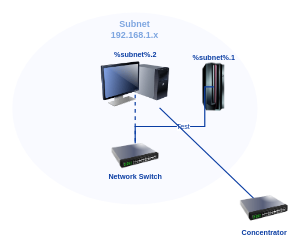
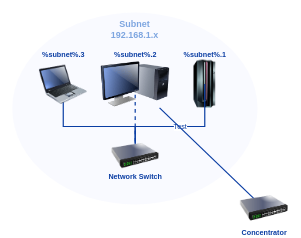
+ <mxCell id="6" value="%subnet%.3" style="image;html=1;image=img/lib/clip_art/computers/Laptop_128x128.png;fontFamily=Helvetica;fontSize=12;fontColor=#0A3DA3;align=center;strokeWidth=2;fillColor=#EDF5FF;fontStyle=1;verticalAlign=bottom;strokeColor=none;labelBackgroundColor=none;labelBorderColor=none;labelPosition=center;verticalLabelPosition=top;" parent="2" vertex="1"><mxGeometry x="45" y="80" width="80" height="80" as="geometry" /></mxCell>
- <mxCell id="8" value="%subnet%.1" style="image;html=1;image=img/lib/clip_art/computers/Mainframe_128x128.png;strokeColor=none;strokeWidth=2;fillColor=#EDF5FF;fontSize=12;fontColor=#0A3DA3;labelBackgroundColor=none;fontStyle=1;labelBorderColor=none;labelPosition=center;verticalLabelPosition=top;align=center;verticalAlign=bottom;" parent="2" vertex="1"><mxGeometry x="296" y="84" width="80" height="80" as="geometry" /></mxCell>
+ <mxCell id="8" value="%subnet%.1" style="image;html=1;image=img/lib/clip_art/computers/Mainframe_128x128.png;strokeColor=none;strokeWidth=2;fillColor=#EDF5FF;fontSize=12;fontColor=#0A3DA3;labelBackgroundColor=none;fontStyle=1;labelBorderColor=none;labelPosition=center;verticalLabelPosition=top;align=center;verticalAlign=bottom;" parent="2" vertex="1"><mxGeometry x="281" y="79" width="80" height="80" as="geometry" /></mxCell>
+ <mxCell id="4" style="edgeStyle=orthogonalEdgeStyle;html=1;endArrow=none;endFill=0;strokeWidth=2;fontSize=12;fontColor=#0A3DA3;strokeColor=#0A3DA3;rounded=0;entryX=0.5;entryY=0.5;exitX=0.5;exitY=0.5;exitPerimeter=0;entryPerimeter=0;" parent="2" source="6" target="7" edge="1"><mxGeometry relative="1" as="geometry"><mxPoint x="-6" y="239" as="targetPoint" /><Array as="points"><mxPoint x="85" y="190" /><mxPoint x="205" y="190" /></Array></mxGeometry></mxCell>
